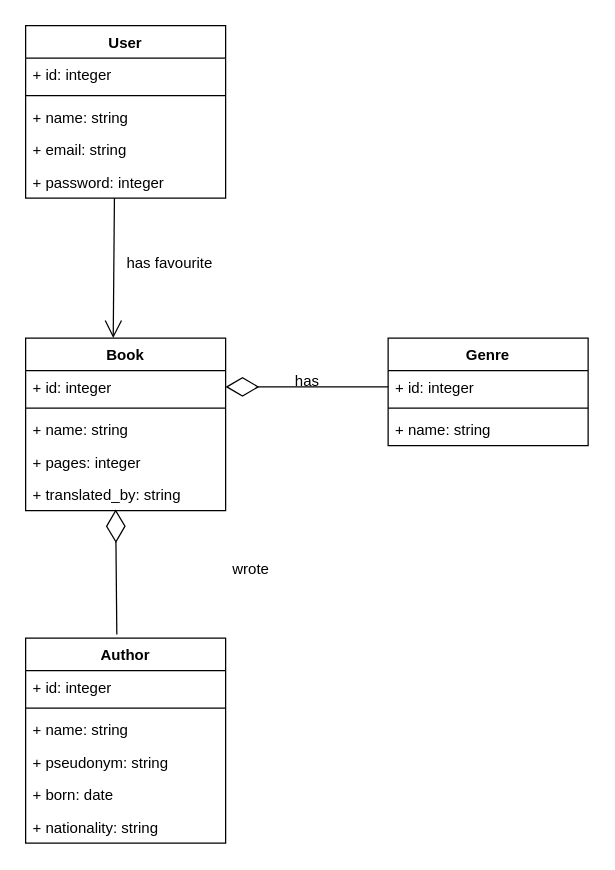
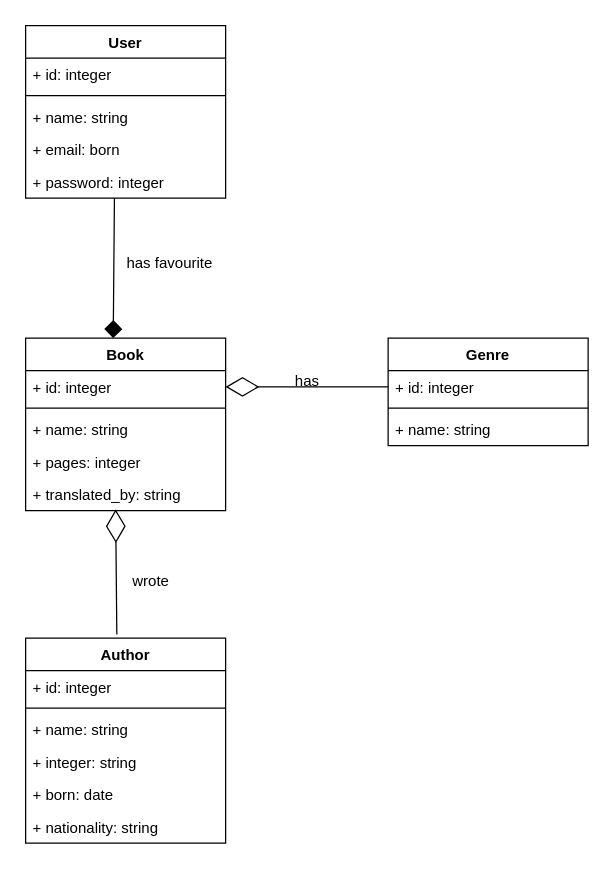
- <mxCell id="6" value="+ email: string" style="text;strokeColor=none;fillColor=none;align=left;verticalAlign=top;spacingLeft=4;spacingRight=4;overflow=hidden;rotatable=0;points=[[0,0.5],[1,0.5]];portConstraint=eastwest;" parent="2" vertex="1"><mxGeometry y="86" width="160" height="26" as="geometry" /></mxCell>
+ <mxCell id="6" value="+ email: born" style="text;strokeColor=none;fillColor=none;align=left;verticalAlign=top;spacingLeft=4;spacingRight=4;overflow=hidden;rotatable=0;points=[[0,0.5],[1,0.5]];portConstraint=eastwest;" parent="2" vertex="1"><mxGeometry y="86" width="160" height="26" as="geometry" /></mxCell>
- <mxCell id="30" value="" style="endArrow=open;endFill=1;endSize=12;html=1;rounded=0;exitX=0.444;exitY=1;exitDx=0;exitDy=0;exitPerimeter=0;entryX=0.438;entryY=0;entryDx=0;entryDy=0;entryPerimeter=0;" parent="1" source="7" target="8" edge="1"><mxGeometry width="160" relative="1" as="geometry"><mxPoint x="120" y="380" as="sourcePoint" /><mxPoint x="280" y="380" as="targetPoint" /></mxGeometry></mxCell>
+ <mxCell id="30" value="" style="endArrow=diamond;endFill=1;endSize=12;html=1;rounded=0;exitX=0.444;exitY=1;exitDx=0;exitDy=0;exitPerimeter=0;entryX=0.438;entryY=0;entryDx=0;entryDy=0;entryPerimeter=0;" parent="1" source="7" target="8" edge="1"><mxGeometry width="160" relative="1" as="geometry"><mxPoint x="120" y="380" as="sourcePoint" /><mxPoint x="280" y="380" as="targetPoint" /></mxGeometry></mxCell>
- <mxCell id="27" value="wrote" style="text;html=1;align=center;verticalAlign=middle;resizable=0;points=[];autosize=1;strokeColor=none;fillColor=none;" parent="1" vertex="1"><mxGeometry x="175" y="440" width="50" height="30" as="geometry" /></mxCell>
+ <mxCell id="27" value="wrote" style="text;html=1;align=center;verticalAlign=middle;resizable=0;points=[];autosize=1;strokeColor=none;fillColor=none;" parent="1" vertex="1"><mxGeometry x="95" y="450" width="50" height="30" as="geometry" /></mxCell>
- <mxCell id="22" value="+ pseudonym: string" style="text;strokeColor=none;fillColor=none;align=left;verticalAlign=top;spacingLeft=4;spacingRight=4;overflow=hidden;rotatable=0;points=[[0,0.5],[1,0.5]];portConstraint=eastwest;" parent="18" vertex="1"><mxGeometry y="86" width="160" height="26" as="geometry" /></mxCell>
+ <mxCell id="22" value="+ integer: string" style="text;strokeColor=none;fillColor=none;align=left;verticalAlign=top;spacingLeft=4;spacingRight=4;overflow=hidden;rotatable=0;points=[[0,0.5],[1,0.5]];portConstraint=eastwest;" parent="18" vertex="1"><mxGeometry y="86" width="160" height="26" as="geometry" /></mxCell>
